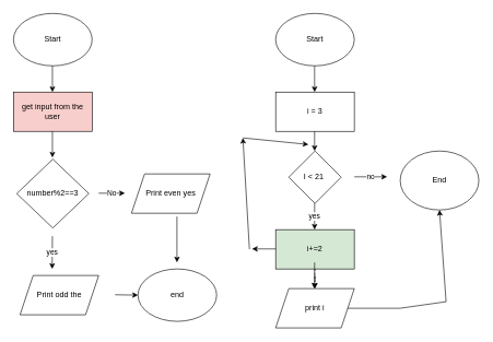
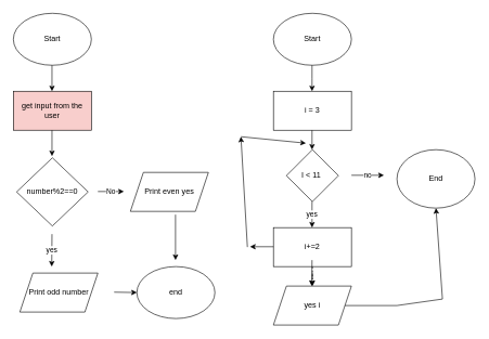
- <mxCell id="18" value="I &amp;lt; 21&amp;nbsp;" style="rhombus;whiteSpace=wrap;html=1;" vertex="1" parent="1"><mxGeometry x="440" y="230" width="80" height="80" as="geometry" /></mxCell>
+ <mxCell id="18" value="I &amp;lt; 11&amp;nbsp;" style="rhombus;whiteSpace=wrap;html=1;" vertex="1" parent="1"><mxGeometry x="440" y="230" width="80" height="80" as="geometry" /></mxCell>
- <mxCell id="13" value="number%2==3" style="rhombus;whiteSpace=wrap;html=1;" vertex="1" parent="1"><mxGeometry x="25" y="242.5" width="110" height="105" as="geometry" /></mxCell>
+ <mxCell id="13" value="number%2==0" style="rhombus;whiteSpace=wrap;html=1;" vertex="1" parent="1"><mxGeometry x="25" y="242.5" width="110" height="105" as="geometry" /></mxCell>
- <mxCell id="27" value="i+=2" style="rounded=0;whiteSpace=wrap;html=1;fillColor=#d5e8d4;" vertex="1" parent="1"><mxGeometry x="420" y="350" width="120" height="60" as="geometry" /></mxCell>
+ <mxCell id="27" value="i+=2" style="rounded=0;whiteSpace=wrap;html=1;" vertex="1" parent="1"><mxGeometry x="420" y="350" width="120" height="60" as="geometry" /></mxCell>
- <mxCell id="12" value="Print odd the" style="shape=parallelogram;perimeter=parallelogramPerimeter;whiteSpace=wrap;html=1;fixedSize=1;" vertex="1" parent="1"><mxGeometry x="30" y="420" width="120" height="60" as="geometry" /></mxCell>
+ <mxCell id="12" value="Print odd number" style="shape=parallelogram;perimeter=parallelogramPerimeter;whiteSpace=wrap;html=1;fixedSize=1;" vertex="1" parent="1"><mxGeometry x="30" y="420" width="120" height="60" as="geometry" /></mxCell>
- <mxCell id="22" value="print i" style="shape=parallelogram;perimeter=parallelogramPerimeter;whiteSpace=wrap;html=1;fixedSize=1;" vertex="1" parent="1"><mxGeometry x="420" y="440" width="120" height="60" as="geometry" /></mxCell>
+ <mxCell id="22" value="yes i" style="shape=parallelogram;perimeter=parallelogramPerimeter;whiteSpace=wrap;html=1;fixedSize=1;" vertex="1" parent="1"><mxGeometry x="420" y="440" width="120" height="60" as="geometry" /></mxCell>
